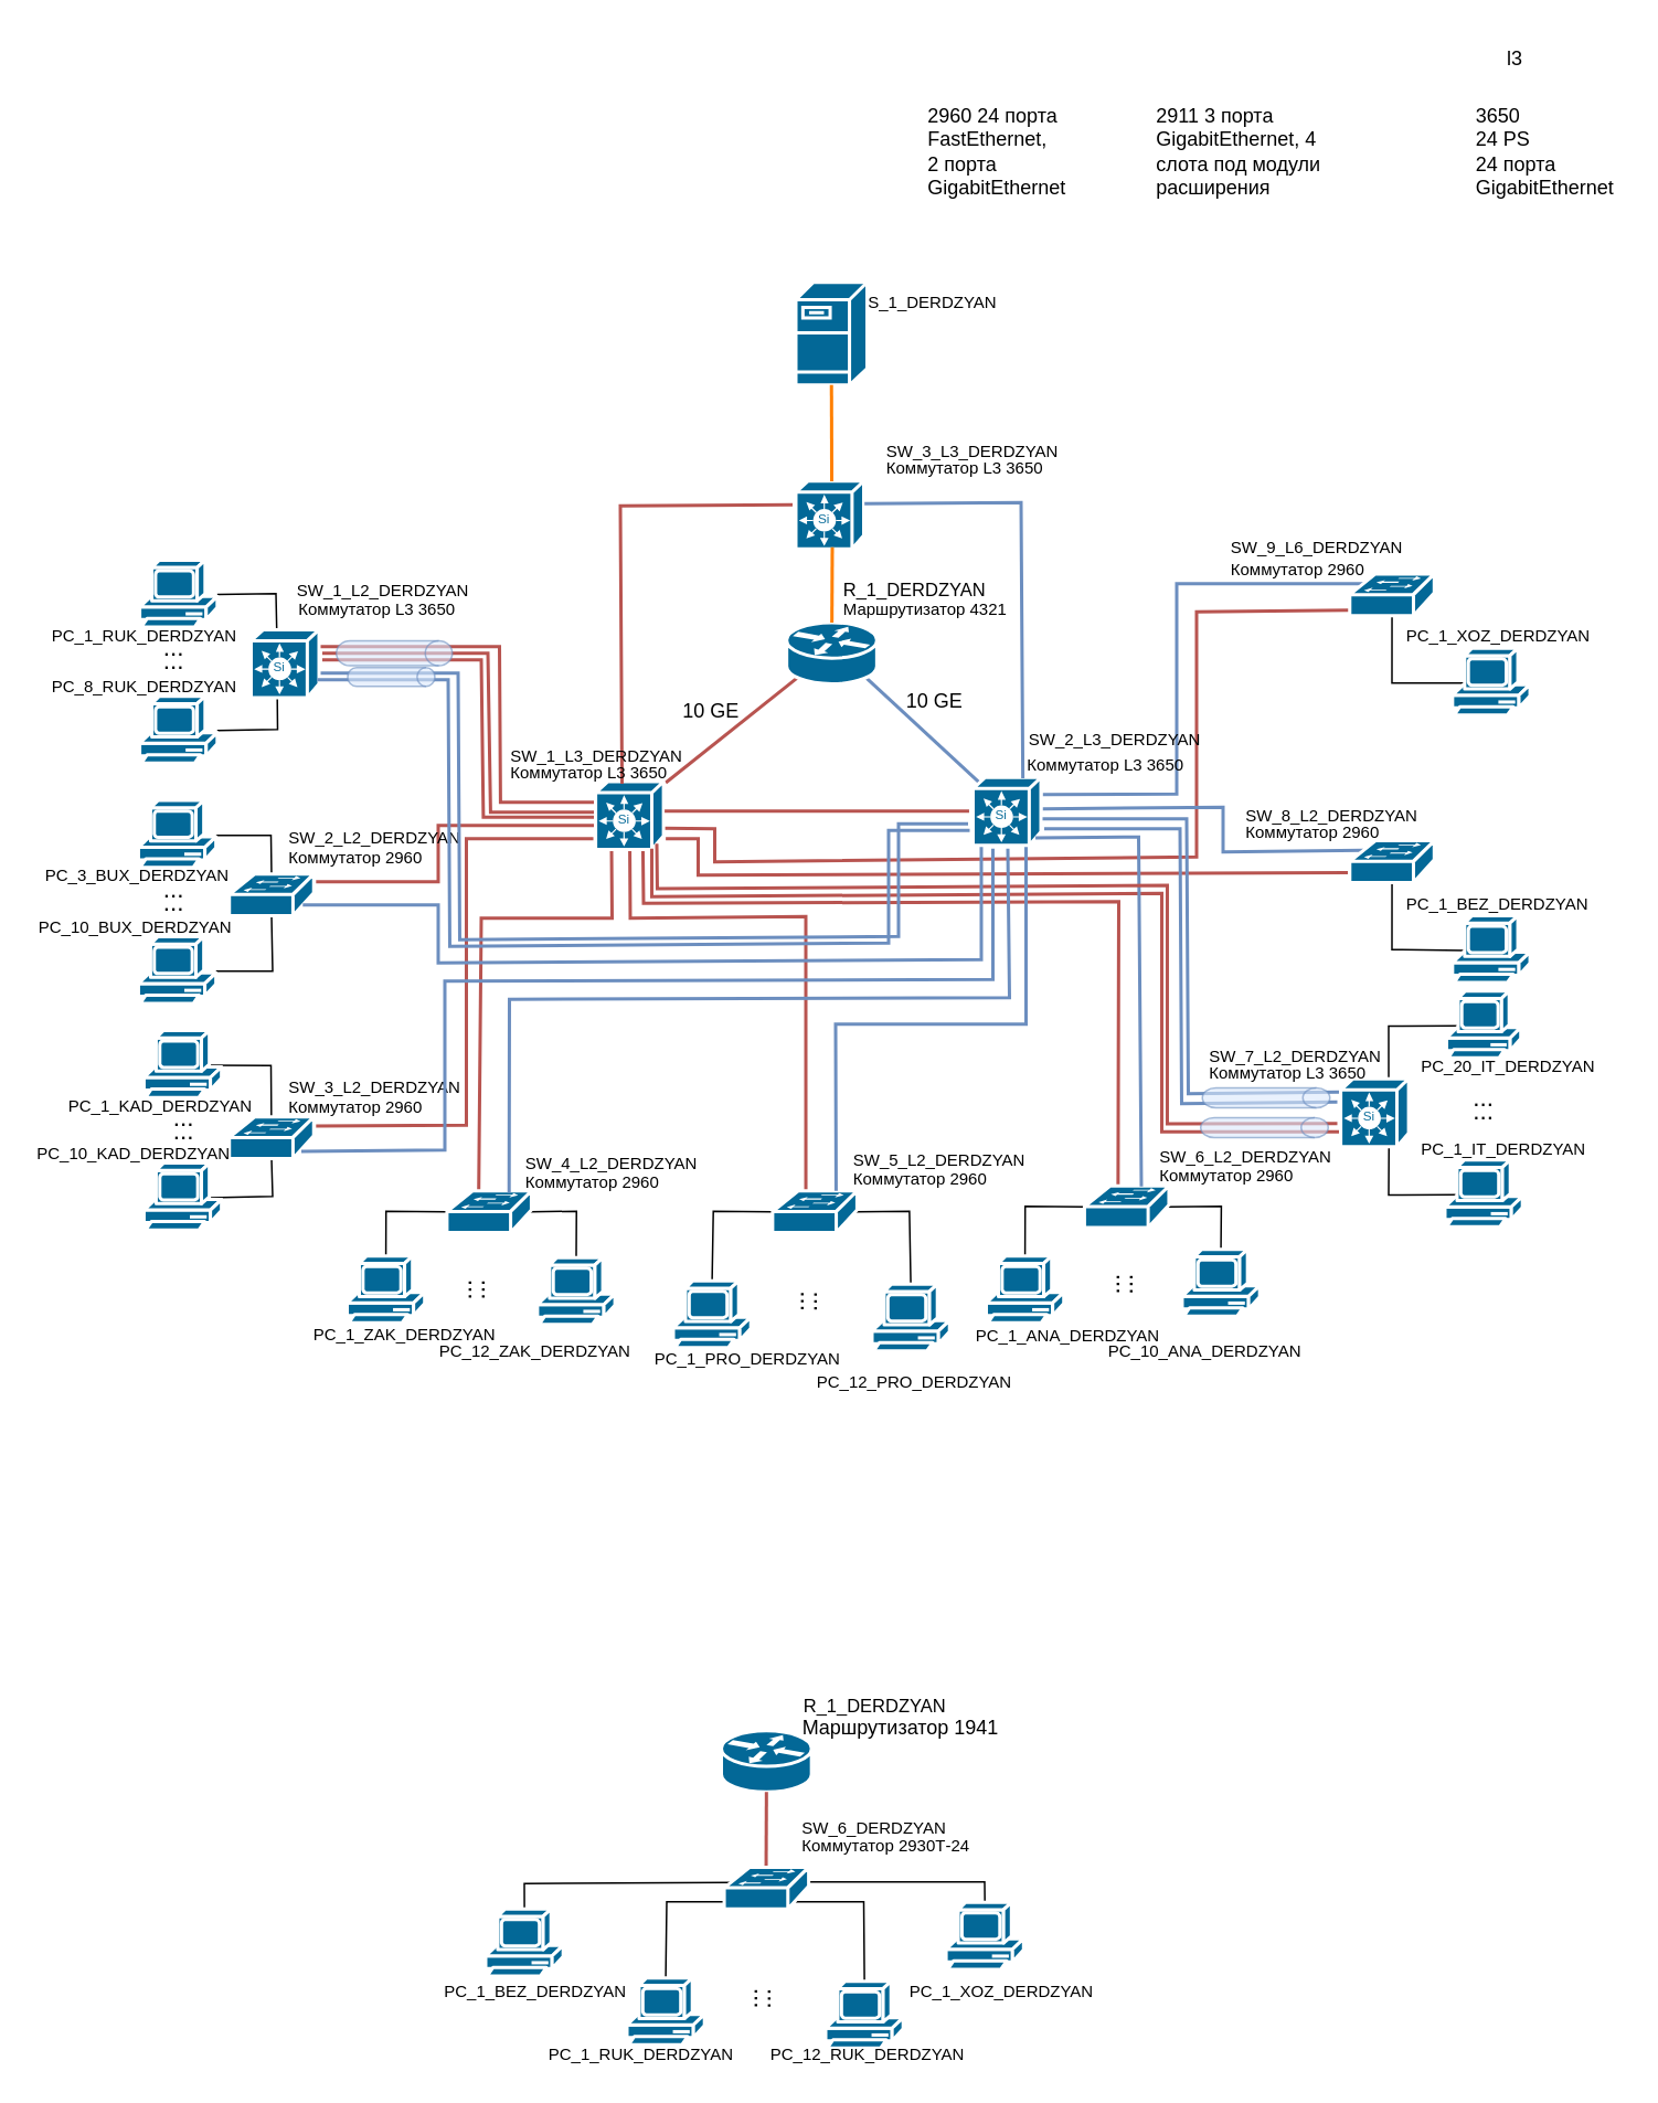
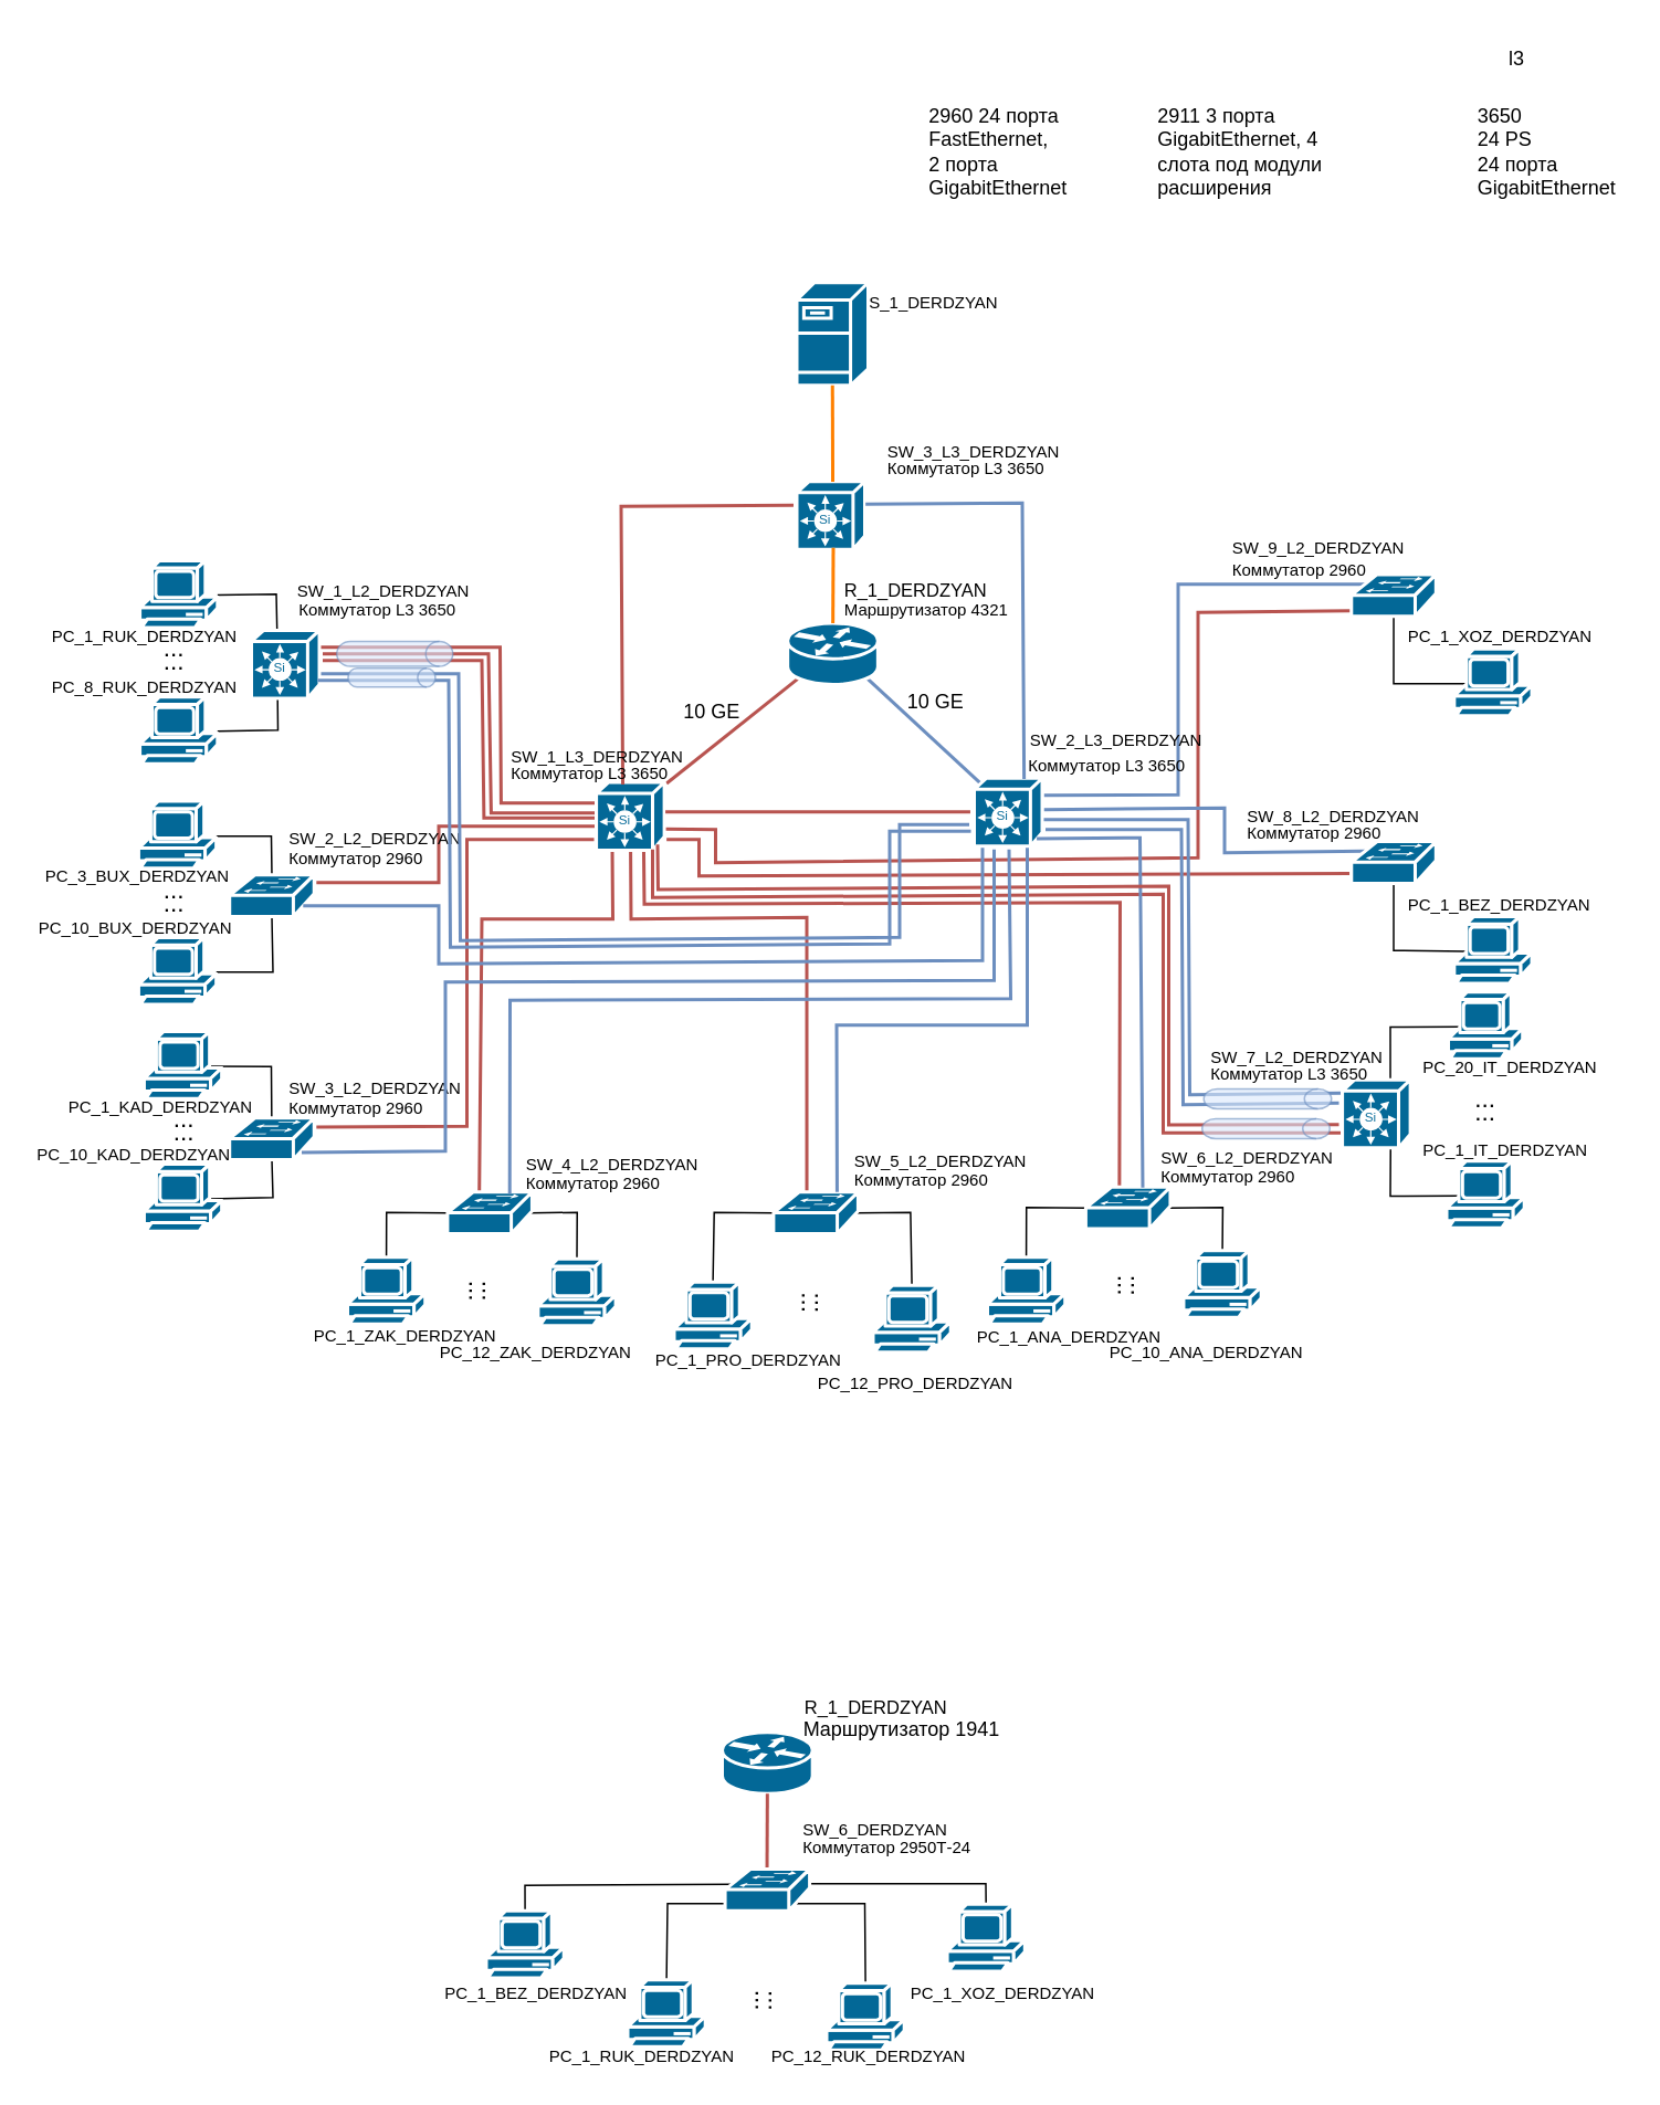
- <mxCell id="67" value="&lt;font style=&quot;font-size: 10px;&quot;&gt;SW_9_L6_DERDZYAN&lt;/font&gt;" style="text;whiteSpace=wrap;html=1;fontSize=10;" parent="1" vertex="1"><mxGeometry x="741" y="317.75" width="81.32" height="20" as="geometry" /></mxCell>
+ <mxCell id="67" value="&lt;font style=&quot;font-size: 10px;&quot;&gt;SW_9_L2_DERDZYAN&lt;/font&gt;" style="text;whiteSpace=wrap;html=1;fontSize=10;" parent="1" vertex="1"><mxGeometry x="741" y="317.75" width="81.32" height="20" as="geometry" /></mxCell>
- <mxCell id="129" value="Коммутатор&amp;nbsp;2930Т-24 " style="text;whiteSpace=wrap;html=1;fontSize=10;" parent="1" vertex="1"><mxGeometry x="482.27" y="1102" width="138.64" height="20" as="geometry" /></mxCell>
+ <mxCell id="129" value="Коммутатор&amp;nbsp;2950Т-24 " style="text;whiteSpace=wrap;html=1;fontSize=10;" parent="1" vertex="1"><mxGeometry x="482.27" y="1102" width="138.64" height="20" as="geometry" /></mxCell>
